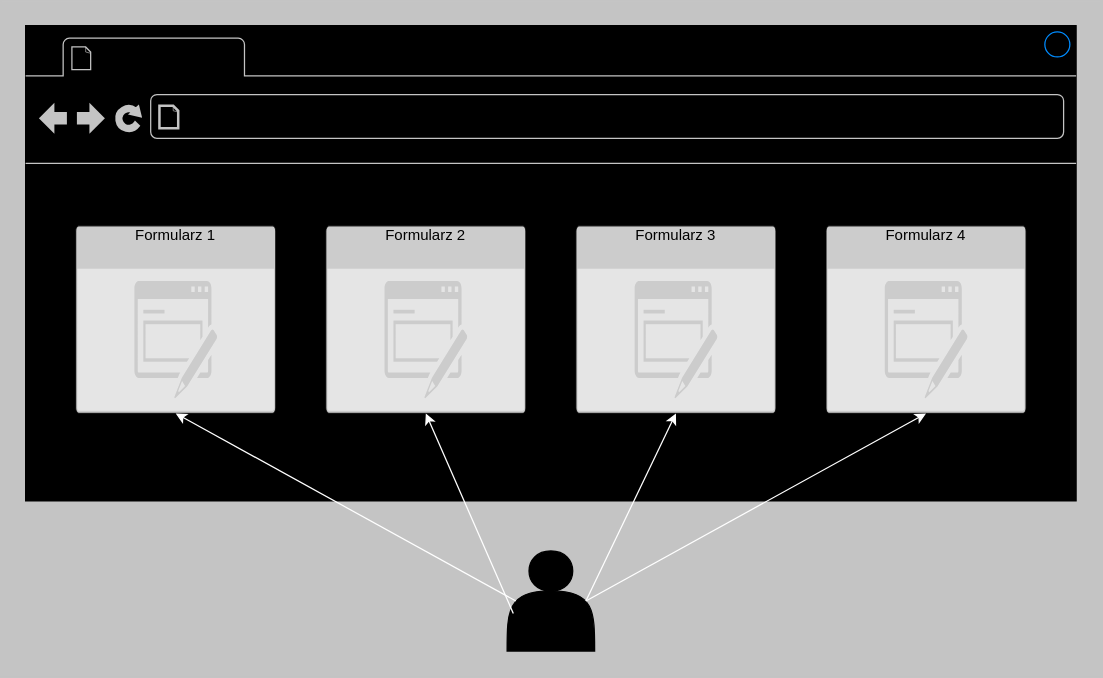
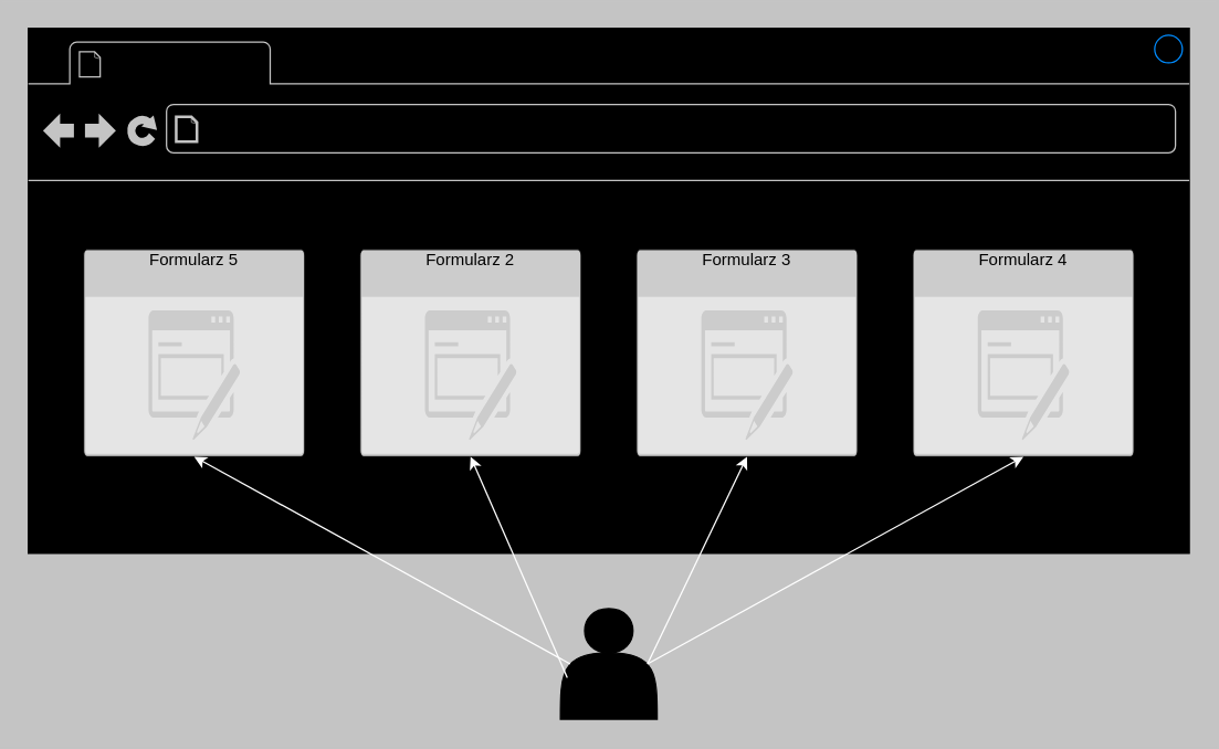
- <mxCell id="4" value="Formularz 1" style="html=1;whiteSpace=wrap;labelPosition=center;verticalLabelPosition=middle;verticalAlign=top;align=center;fontSize=12;outlineConnect=0;spacingTop=-6;sketch=0;shape=mxgraph.sitemap.form;labelBackgroundColor=none;fillColor=#FFFFFF;opacity=80;" vertex="1" parent="3"><mxGeometry x="40" y="160" width="160" height="150" as="geometry" /></mxCell>
+ <mxCell id="4" value="Formularz 5" style="html=1;whiteSpace=wrap;labelPosition=center;verticalLabelPosition=middle;verticalAlign=top;align=center;fontSize=12;outlineConnect=0;spacingTop=-6;sketch=0;shape=mxgraph.sitemap.form;labelBackgroundColor=none;fillColor=#FFFFFF;opacity=80;" vertex="1" parent="3"><mxGeometry x="40" y="160" width="160" height="150" as="geometry" /></mxCell>
